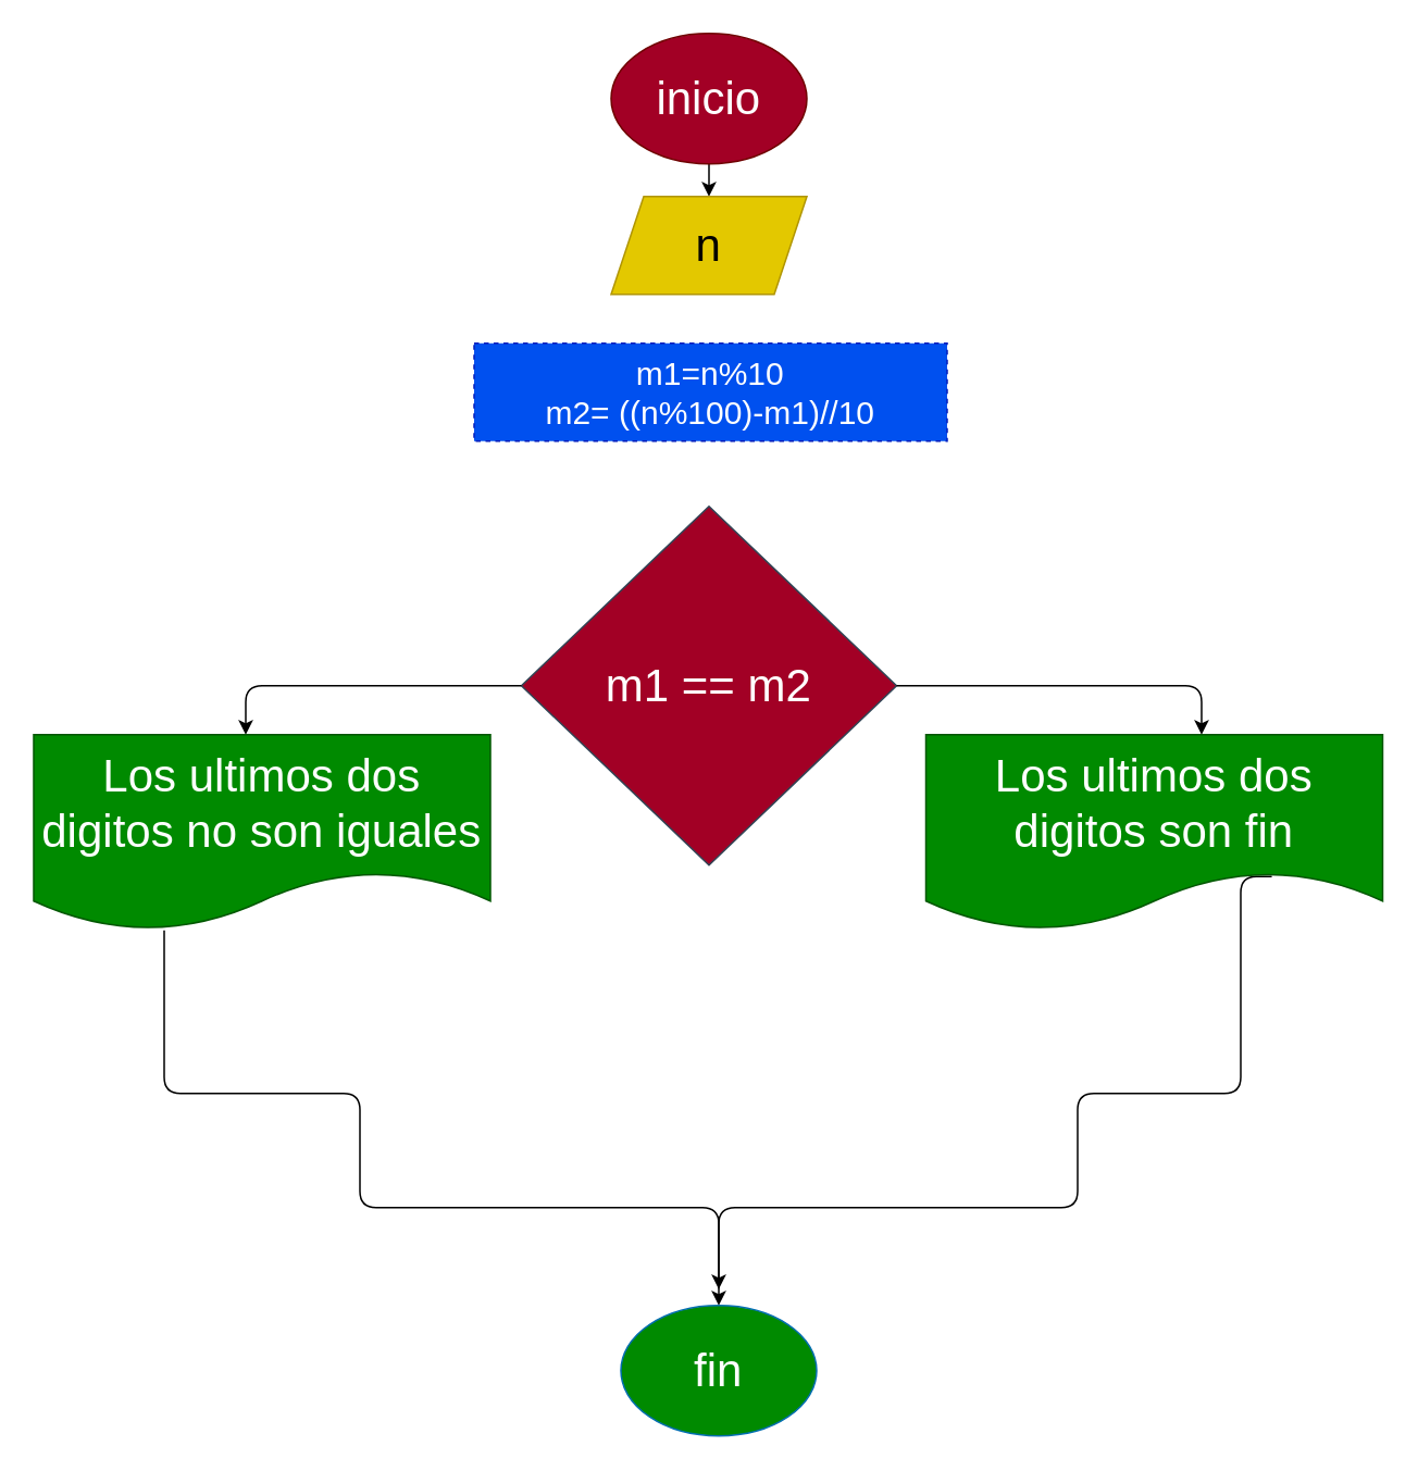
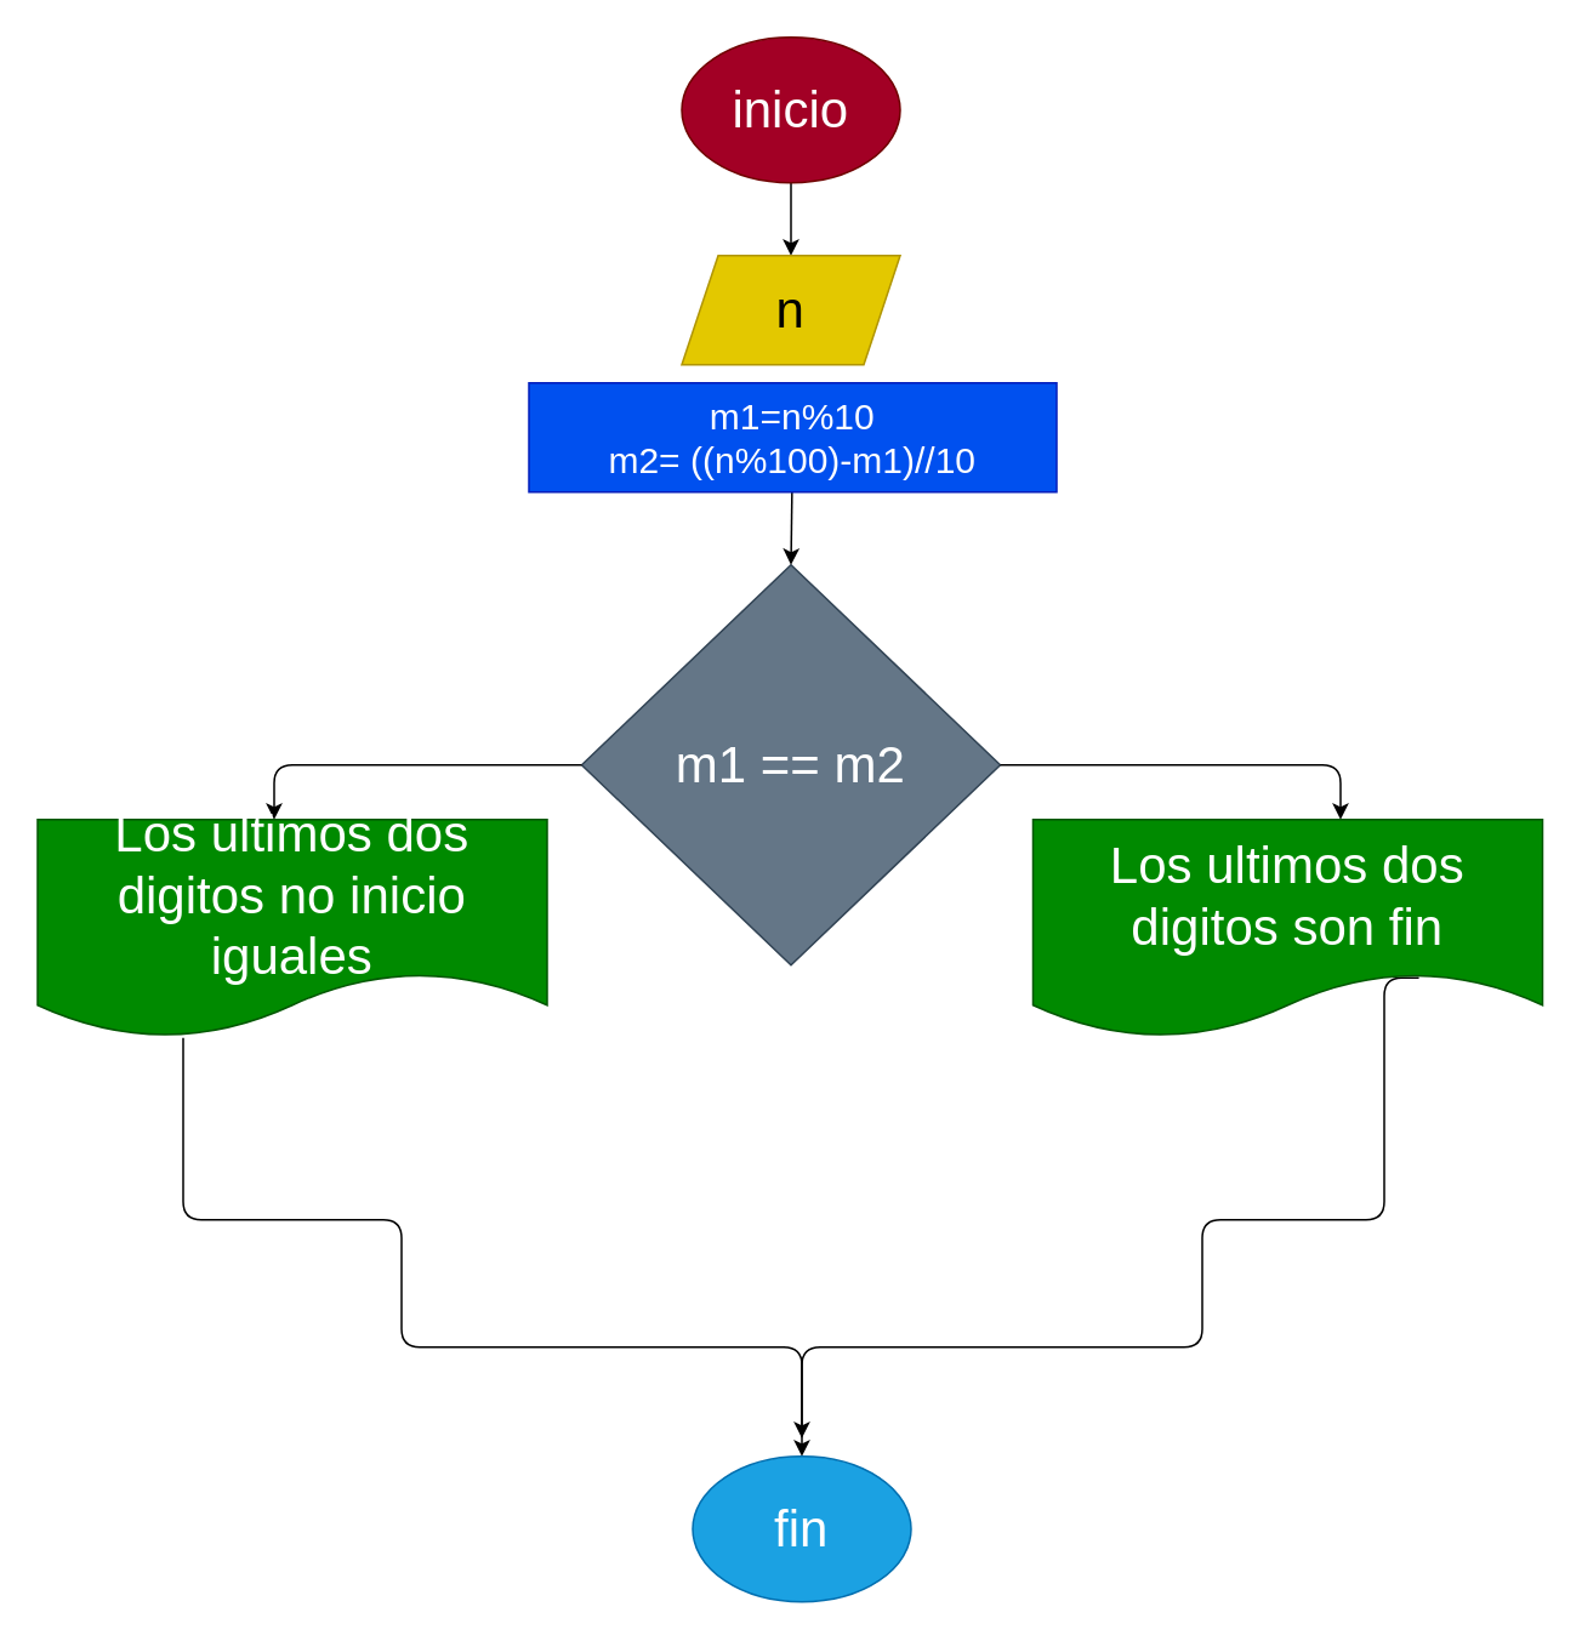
- <mxCell id="3" value="n" style="shape=parallelogram;perimeter=parallelogramPerimeter;whiteSpace=wrap;html=1;fixedSize=1;fontSize=28;fillColor=#e3c800;fontColor=#000000;strokeColor=#B09500;" vertex="1" parent="1"><mxGeometry x="374" y="120" width="120" height="60" as="geometry" /></mxCell>
+ <mxCell id="3" value="n" style="shape=parallelogram;perimeter=parallelogramPerimeter;whiteSpace=wrap;html=1;fixedSize=1;fontSize=28;fillColor=#e3c800;fontColor=#000000;strokeColor=#B09500;" vertex="1" parent="1"><mxGeometry x="374" y="140" width="120" height="60" as="geometry" /></mxCell>
- <mxCell id="14" value="&lt;div style=&quot;font-size: 20px&quot;&gt;&lt;font style=&quot;font-size: 20px&quot;&gt;m1=n%10&lt;/font&gt;&lt;/div&gt;&lt;div style=&quot;font-size: 20px&quot;&gt;&lt;font style=&quot;font-size: 20px&quot;&gt;m2= ((n%100)-m1)//10&lt;/font&gt;&lt;/div&gt;" style="rounded=0;whiteSpace=wrap;html=1;fillColor=#0050ef;fontColor=#ffffff;strokeColor=#001DBC;dashed=1;" vertex="1" parent="1"><mxGeometry x="290" y="210" width="290" height="60" as="geometry" /></mxCell>
+ <mxCell id="14" value="&lt;div style=&quot;font-size: 20px&quot;&gt;&lt;font style=&quot;font-size: 20px&quot;&gt;m1=n%10&lt;/font&gt;&lt;/div&gt;&lt;div style=&quot;font-size: 20px&quot;&gt;&lt;font style=&quot;font-size: 20px&quot;&gt;m2= ((n%100)-m1)//10&lt;/font&gt;&lt;/div&gt;" style="rounded=0;whiteSpace=wrap;html=1;fillColor=#0050ef;fontColor=#ffffff;strokeColor=#001DBC;" vertex="1" parent="1"><mxGeometry x="290" y="210" width="290" height="60" as="geometry" /></mxCell>
+ <mxCell id="13" style="edgeStyle=none;html=1;entryX=0.5;entryY=0;entryDx=0;entryDy=0;" edge="1" parent="1" source="14" target="4"><mxGeometry relative="1" as="geometry" /></mxCell>
- <mxCell id="4" value="m1 == m2" style="rhombus;whiteSpace=wrap;html=1;fontSize=28;fillColor=#a20025;fontColor=#ffffff;strokeColor=#314354;" vertex="1" parent="1"><mxGeometry x="319" y="310" width="230" height="220" as="geometry" /></mxCell>
+ <mxCell id="4" value="m1 == m2" style="rhombus;whiteSpace=wrap;html=1;fontSize=28;fillColor=#647687;fontColor=#ffffff;strokeColor=#314354;" vertex="1" parent="1"><mxGeometry x="319" y="310" width="230" height="220" as="geometry" /></mxCell>
- <mxCell id="7" value="Los ultimos dos digitos no son iguales" style="shape=document;whiteSpace=wrap;html=1;boundedLbl=1;fontSize=28;fillColor=#008a00;fontColor=#ffffff;strokeColor=#005700;" vertex="1" parent="1"><mxGeometry y="450" width="280" height="120" as="geometry" x="20" /></mxCell>
+ <mxCell id="7" value="Los ultimos dos digitos no inicio iguales" style="shape=document;whiteSpace=wrap;html=1;boundedLbl=1;fontSize=28;fillColor=#008a00;fontColor=#ffffff;strokeColor=#005700;" vertex="1" parent="1"><mxGeometry y="450" width="280" height="120" as="geometry" x="20" /></mxCell>
- <mxCell id="10" value="fin" style="ellipse;whiteSpace=wrap;html=1;fontSize=28;fillColor=#008a00;fontColor=#ffffff;strokeColor=#006EAF;" vertex="1" parent="1"><mxGeometry x="380" y="800" width="120" height="80" as="geometry" /></mxCell>
+ <mxCell id="10" value="fin" style="ellipse;whiteSpace=wrap;html=1;fontSize=28;fillColor=#1ba1e2;fontColor=#ffffff;strokeColor=#006EAF;" vertex="1" parent="1"><mxGeometry x="380" y="800" width="120" height="80" as="geometry" /></mxCell>
